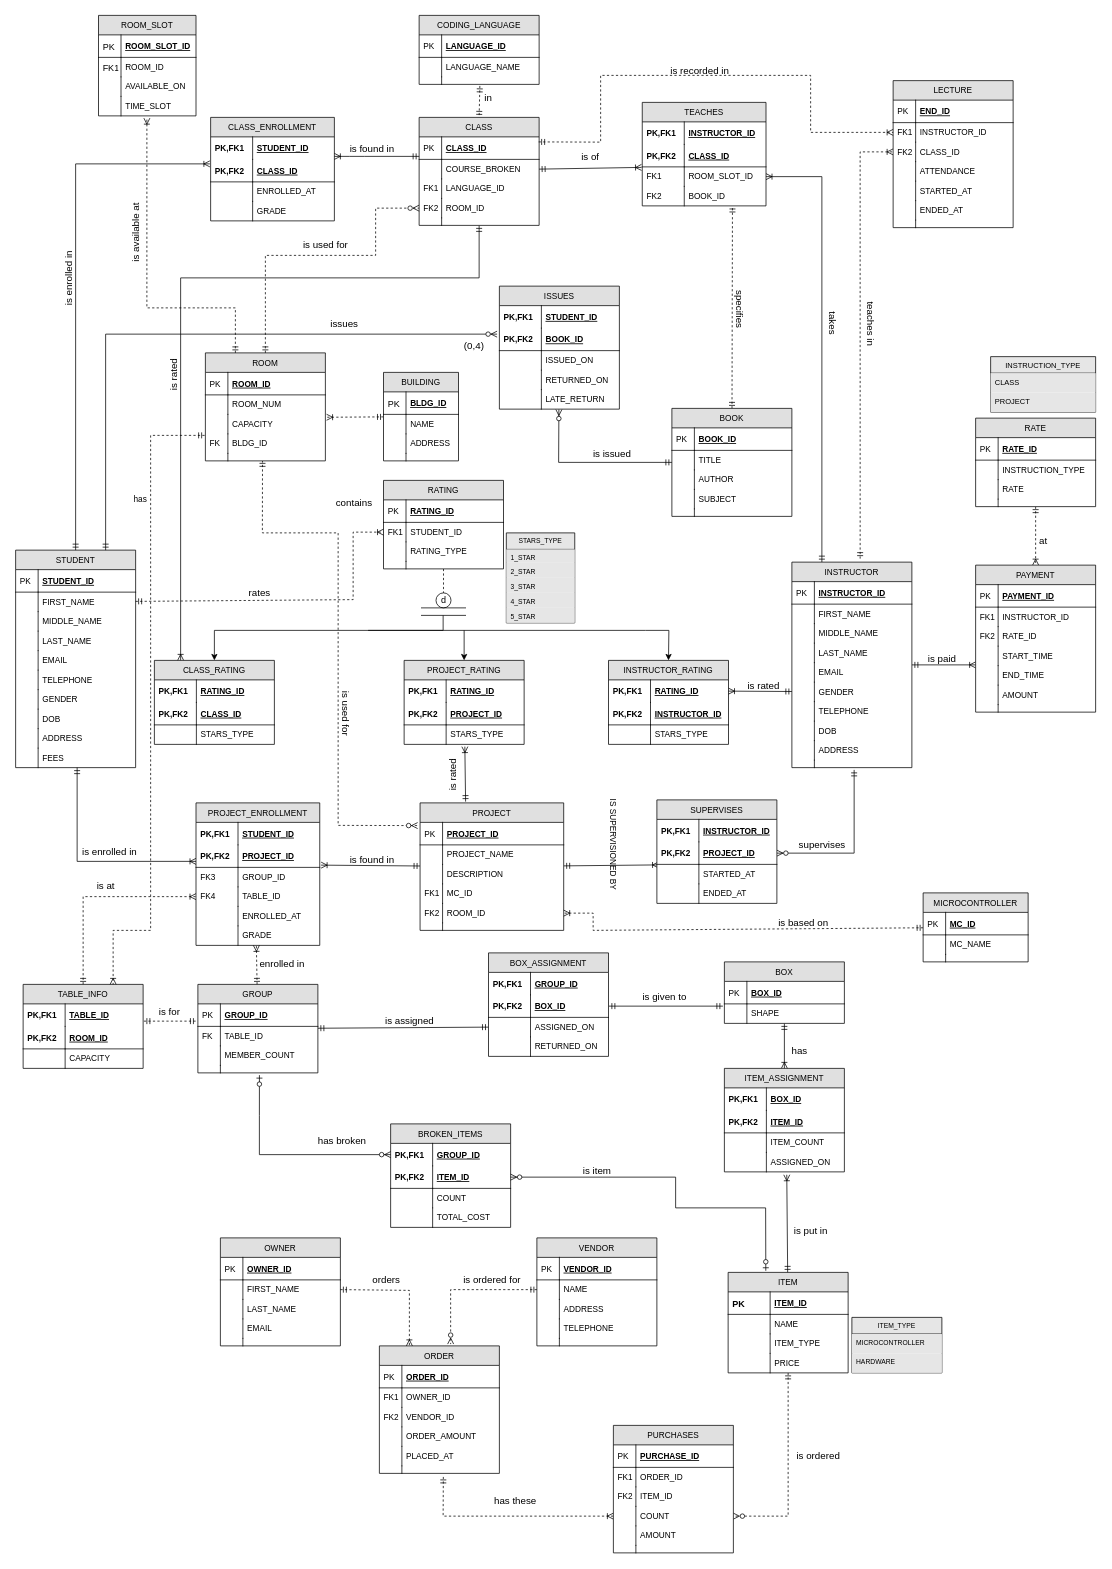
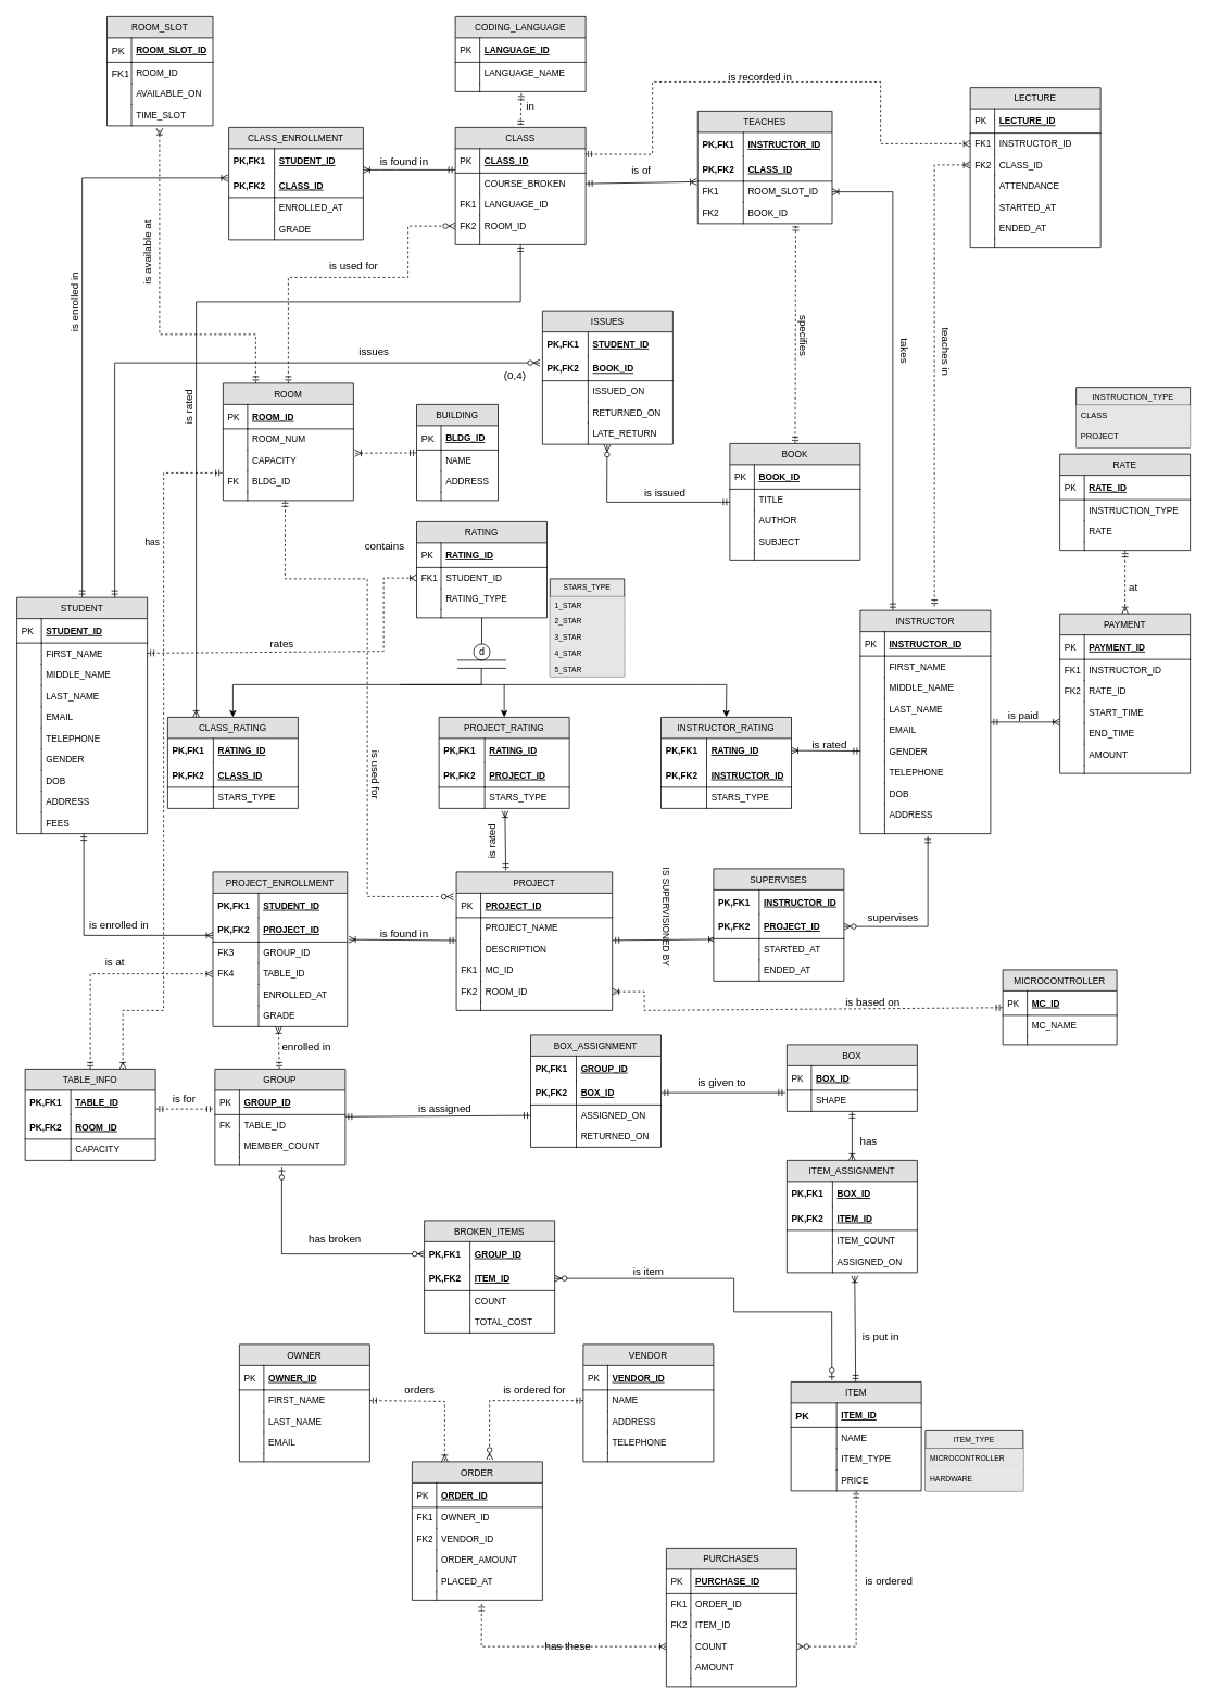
- <mxCell id="404" value="END_ID" style="shape=partialRectangle;top=0;left=0;right=0;bottom=1;align=left;verticalAlign=middle;fillColor=none;spacingLeft=34;spacingRight=4;overflow=hidden;rotatable=0;points=[[0,0.5],[1,0.5]];portConstraint=eastwest;dropTarget=0;fontStyle=5;fontSize=11;" vertex="1" parent="403"><mxGeometry y="26" width="160" height="30" as="geometry" /></mxCell>
+ <mxCell id="404" value="LECTURE_ID" style="shape=partialRectangle;top=0;left=0;right=0;bottom=1;align=left;verticalAlign=middle;fillColor=none;spacingLeft=34;spacingRight=4;overflow=hidden;rotatable=0;points=[[0,0.5],[1,0.5]];portConstraint=eastwest;dropTarget=0;fontStyle=5;fontSize=11;" vertex="1" parent="403"><mxGeometry y="26" width="160" height="30" as="geometry" /></mxCell>
- <mxCell id="260" style="edgeStyle=none;rounded=0;orthogonalLoop=1;jettySize=auto;html=1;entryX=0.5;entryY=0;entryDx=0;entryDy=0;startArrow=none;startFill=0;endArrow=none;endFill=0;endSize=6;targetPerimeterSpacing=0;strokeColor=#000000;strokeWidth=1;fontSize=9;dashed=1;" edge="1" parent="1" source="261" target="297"><mxGeometry relative="1" as="geometry" /></mxCell>
+ <mxCell id="260" style="edgeStyle=none;rounded=0;orthogonalLoop=1;jettySize=auto;html=1;entryX=0.5;entryY=0;entryDx=0;entryDy=0;startArrow=none;startFill=0;endArrow=none;endFill=0;endSize=6;targetPerimeterSpacing=0;strokeColor=#000000;strokeWidth=1;fontSize=9;" edge="1" parent="1" source="261" target="297"><mxGeometry relative="1" as="geometry" /></mxCell>
- <mxCell id="156" value="has broken" style="text;html=1;align=center;verticalAlign=middle;resizable=0;points=[];autosize=1;fontSize=13;" vertex="1" parent="1"><mxGeometry x="415" y="1510" width="80" height="20" as="geometry" /></mxCell>
+ <mxCell id="156" value="has broken" style="text;html=1;align=center;verticalAlign=middle;resizable=0;points=[];autosize=1;fontSize=13;" vertex="1" parent="1"><mxGeometry x="370" y="1510" width="80" height="20" as="geometry" /></mxCell>
- <mxCell id="370" value="has these" style="text;html=1;align=center;verticalAlign=middle;resizable=0;points=[];autosize=1;fontSize=13;" vertex="1" parent="1"><mxGeometry x="650.5" y="1990" width="70" height="20" as="geometry" /></mxCell>
+ <mxCell id="370" value="has these" style="text;html=1;align=center;verticalAlign=middle;resizable=0;points=[];autosize=1;fontSize=13;" vertex="1" parent="1"><mxGeometry x="660.5" y="2010" width="70" height="20" as="geometry" /></mxCell>
